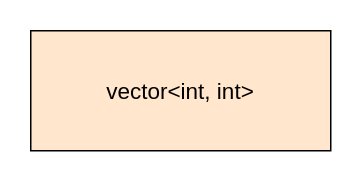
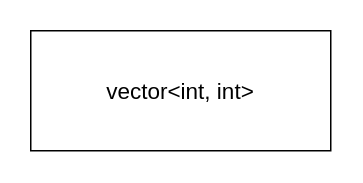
- <mxCell id="2" value="vector&amp;lt;int, int&amp;gt;" style="whiteSpace=wrap;html=1;rotation=0;fontSize=15;fillColor=#ffe6cc;" parent="1" vertex="1"><mxGeometry x="20" y="20" width="200" height="80" as="geometry" /></mxCell>
+ <mxCell id="2" value="vector&amp;lt;int, int&amp;gt;" style="whiteSpace=wrap;html=1;rotation=0;fontSize=15;" parent="1" vertex="1"><mxGeometry x="20" y="20" width="200" height="80" as="geometry" /></mxCell>
